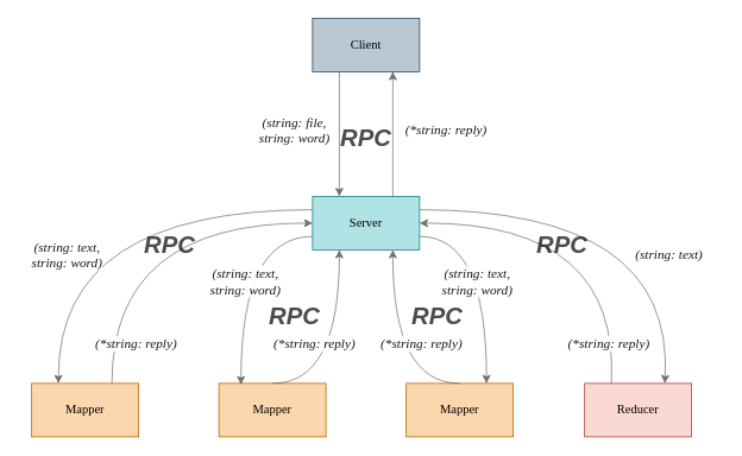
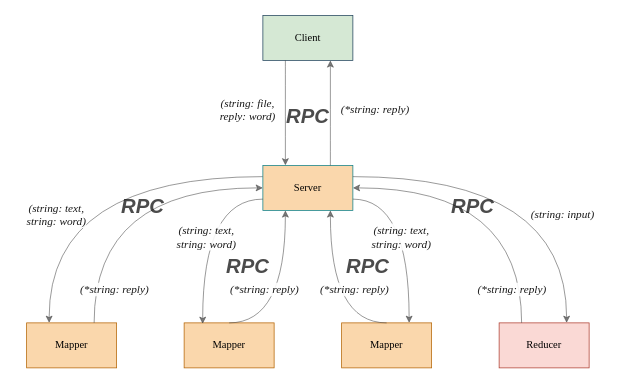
- <mxCell id="3" value="Client" style="rounded=0;fillColor=#bac8d3;strokeColor=#23445d;fontFamily=Georgia;labelBackgroundColor=none;labelBorderColor=none;fontStyle=0;fontSize=14;whiteSpace=wrap;html=1;spacing=2;horizontal=1;verticalAlign=middle;" parent="1" vertex="1"><mxGeometry x="350" y="20" width="120" height="60" as="geometry" /></mxCell>
+ <mxCell id="3" value="Client" style="rounded=0;fillColor=#d5e8d4;strokeColor=#23445d;fontFamily=Georgia;labelBackgroundColor=none;labelBorderColor=none;fontStyle=0;fontSize=14;whiteSpace=wrap;html=1;spacing=2;horizontal=1;verticalAlign=middle;" parent="1" vertex="1"><mxGeometry x="350" y="20" width="120" height="60" as="geometry" /></mxCell>
- <mxCell id="19" value="&lt;div&gt;(string: file, &lt;br&gt;&lt;/div&gt;&lt;div&gt;string: word)&lt;/div&gt;" style="text;html=1;strokeColor=none;fillColor=none;align=center;verticalAlign=middle;whiteSpace=wrap;rounded=0;labelBackgroundColor=default;labelBorderColor=none;fontFamily=Georgia;fontSize=15;fontStyle=2;fontColor=default;textOpacity=90;" parent="1" vertex="1"><mxGeometry x="280" y="130" width="100" height="30" as="geometry" /></mxCell>
+ <mxCell id="19" value="&lt;div&gt;(string: file, &lt;br&gt;&lt;/div&gt;&lt;div&gt;reply: word)&lt;/div&gt;" style="text;html=1;strokeColor=none;fillColor=none;align=center;verticalAlign=middle;whiteSpace=wrap;rounded=0;labelBackgroundColor=default;labelBorderColor=none;fontFamily=Georgia;fontSize=15;fontStyle=2;fontColor=default;textOpacity=90;" parent="1" vertex="1"><mxGeometry x="280" y="130" width="100" height="30" as="geometry" /></mxCell>
- <mxCell id="4" value="Server" style="rounded=0;fillColor=#b0e3e6;strokeColor=#0e8088;fontFamily=Georgia;labelBackgroundColor=none;labelBorderColor=none;fontStyle=0;fontSize=14;whiteSpace=wrap;html=1;spacing=2;horizontal=1;verticalAlign=middle;" parent="1" vertex="1"><mxGeometry x="350" y="220" width="120" height="60" as="geometry" /></mxCell>
+ <mxCell id="4" value="Server" style="rounded=0;fillColor=#fad7ac;strokeColor=#0e8088;fontFamily=Georgia;labelBackgroundColor=none;labelBorderColor=none;fontStyle=0;fontSize=14;whiteSpace=wrap;html=1;spacing=2;horizontal=1;verticalAlign=middle;" parent="1" vertex="1"><mxGeometry x="350" y="220" width="120" height="60" as="geometry" /></mxCell>
- <mxCell id="26" value="(string: text)" style="text;html=1;strokeColor=none;fillColor=none;align=center;verticalAlign=middle;whiteSpace=wrap;rounded=0;labelBackgroundColor=default;labelBorderColor=none;fontFamily=Georgia;fontSize=15;fontStyle=2;fontColor=default;textOpacity=90;" parent="1" vertex="1"><mxGeometry x="690" y="270" width="120" height="30" as="geometry" /></mxCell>
+ <mxCell id="26" value="(string: input)" style="text;html=1;strokeColor=none;fillColor=none;align=center;verticalAlign=middle;whiteSpace=wrap;rounded=0;labelBackgroundColor=default;labelBorderColor=none;fontFamily=Georgia;fontSize=15;fontStyle=2;fontColor=default;textOpacity=90;" parent="1" vertex="1"><mxGeometry x="690" y="270" width="120" height="30" as="geometry" /></mxCell>
- <mxCell id="6" value="Reducer" style="rounded=0;fillColor=#fad9d5;strokeColor=#ae4132;fontFamily=Georgia;labelBackgroundColor=none;labelBorderColor=none;fontStyle=0;fontSize=14;whiteSpace=wrap;html=1;spacing=2;horizontal=1;verticalAlign=middle;" parent="1" vertex="1"><mxGeometry x="655" y="430" width="120" height="60" as="geometry" /></mxCell>
+ <mxCell id="6" value="Reducer" style="rounded=0;fillColor=#fad9d5;strokeColor=#ae4132;fontFamily=Georgia;labelBackgroundColor=none;labelBorderColor=none;fontStyle=0;fontSize=14;whiteSpace=wrap;html=1;spacing=2;horizontal=1;verticalAlign=middle;" parent="1" vertex="1"><mxGeometry x="665" y="430" width="120" height="60" as="geometry" /></mxCell>
